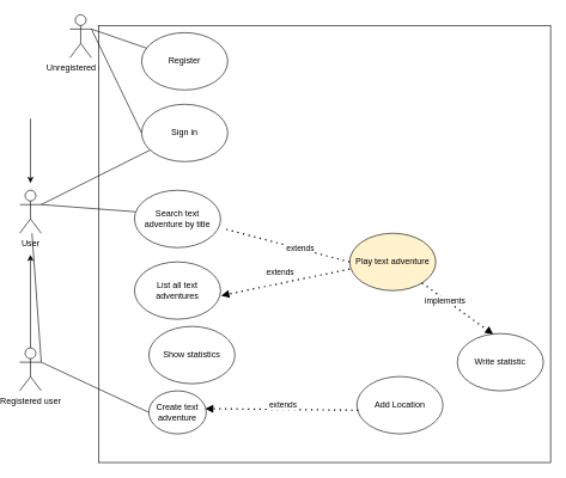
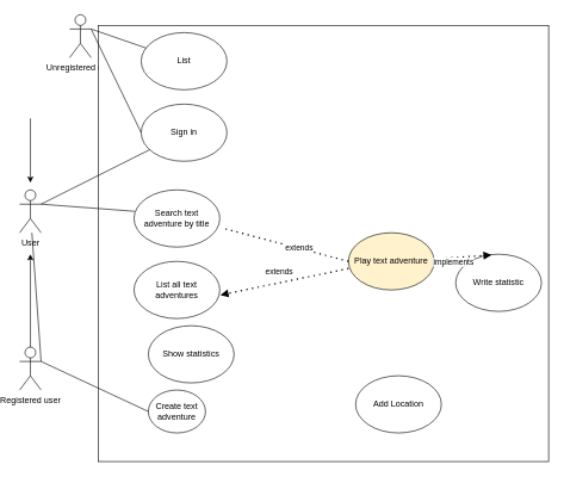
- <mxCell id="7" value="Register" style="ellipse;whiteSpace=wrap;html=1;" vertex="1" parent="1"><mxGeometry x="190" y="45" width="120" height="80" as="geometry" /></mxCell>
+ <mxCell id="7" value="List" style="ellipse;whiteSpace=wrap;html=1;" vertex="1" parent="1"><mxGeometry x="190" y="45" width="120" height="80" as="geometry" /></mxCell>
- <mxCell id="28" value="Write statistic" style="ellipse;whiteSpace=wrap;html=1;" vertex="1" parent="1"><mxGeometry x="630" y="465" width="120" height="80" as="geometry" /></mxCell>
+ <mxCell id="28" value="Write statistic" style="ellipse;whiteSpace=wrap;html=1;" vertex="1" parent="1"><mxGeometry x="630" y="355" width="120" height="80" as="geometry" /></mxCell>
- <mxCell id="26" value="" style="endArrow=block;dashed=1;html=1;dashPattern=1 3;strokeWidth=2;exitX=0.017;exitY=0.588;exitDx=0;exitDy=0;endFill=1;entryX=0.983;entryY=0.413;entryDx=0;entryDy=0;entryPerimeter=0;exitPerimeter=0;" edge="1" parent="1" source="25" target="18"><mxGeometry width="50" height="50" relative="1" as="geometry"><mxPoint x="500" y="385" as="sourcePoint" /><mxPoint x="310.96" y="422.04" as="targetPoint" /></mxGeometry></mxCell>
- <mxCell id="27" value="extends" style="edgeLabel;html=1;align=center;verticalAlign=middle;resizable=0;points=[];" vertex="1" connectable="0" parent="26"><mxGeometry x="-0.444" y="-2" relative="1" as="geometry"><mxPoint x="-47" y="-5" as="offset" /></mxGeometry></mxCell>
